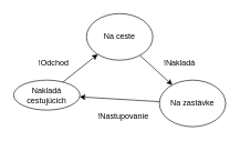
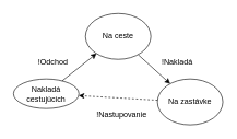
- <mxCell id="2" style="rounded=0;orthogonalLoop=1;jettySize=auto;html=1;" parent="1" source="3" target="6" edge="1"><mxGeometry relative="1" as="geometry" /></mxCell>
+ <mxCell id="2" style="rounded=0;orthogonalLoop=1;jettySize=auto;html=1;dashed=1;" parent="1" source="3" target="6" edge="1"><mxGeometry relative="1" as="geometry" /></mxCell>
